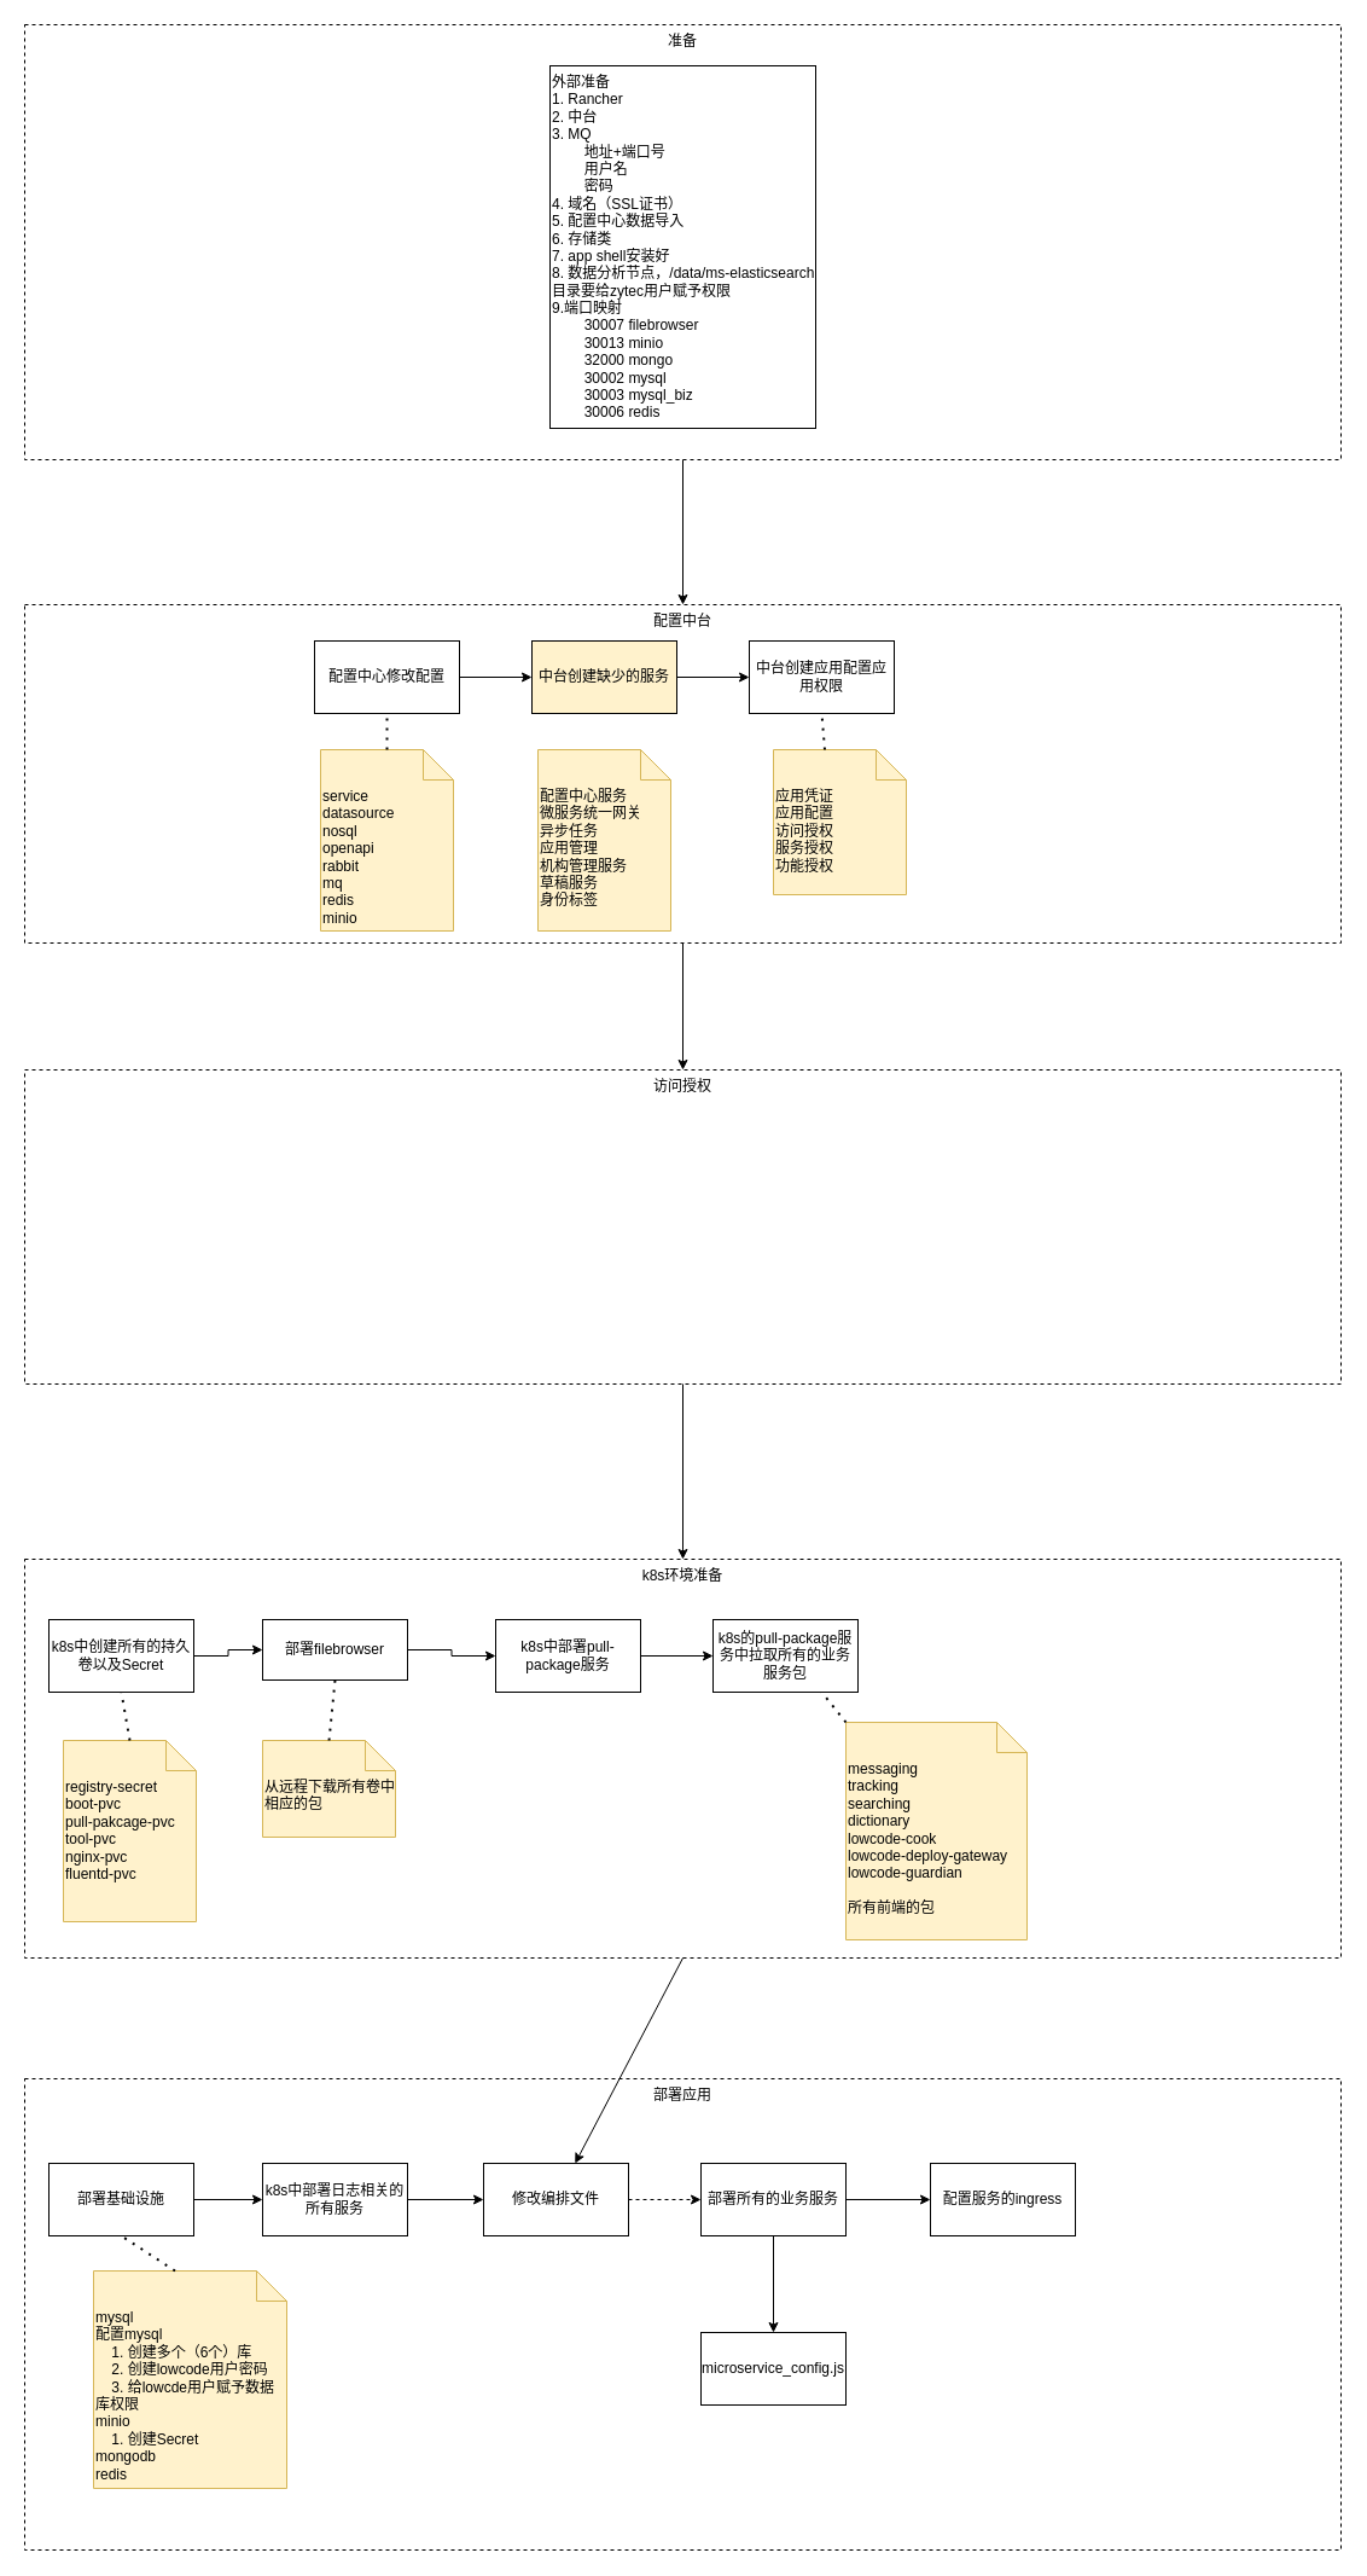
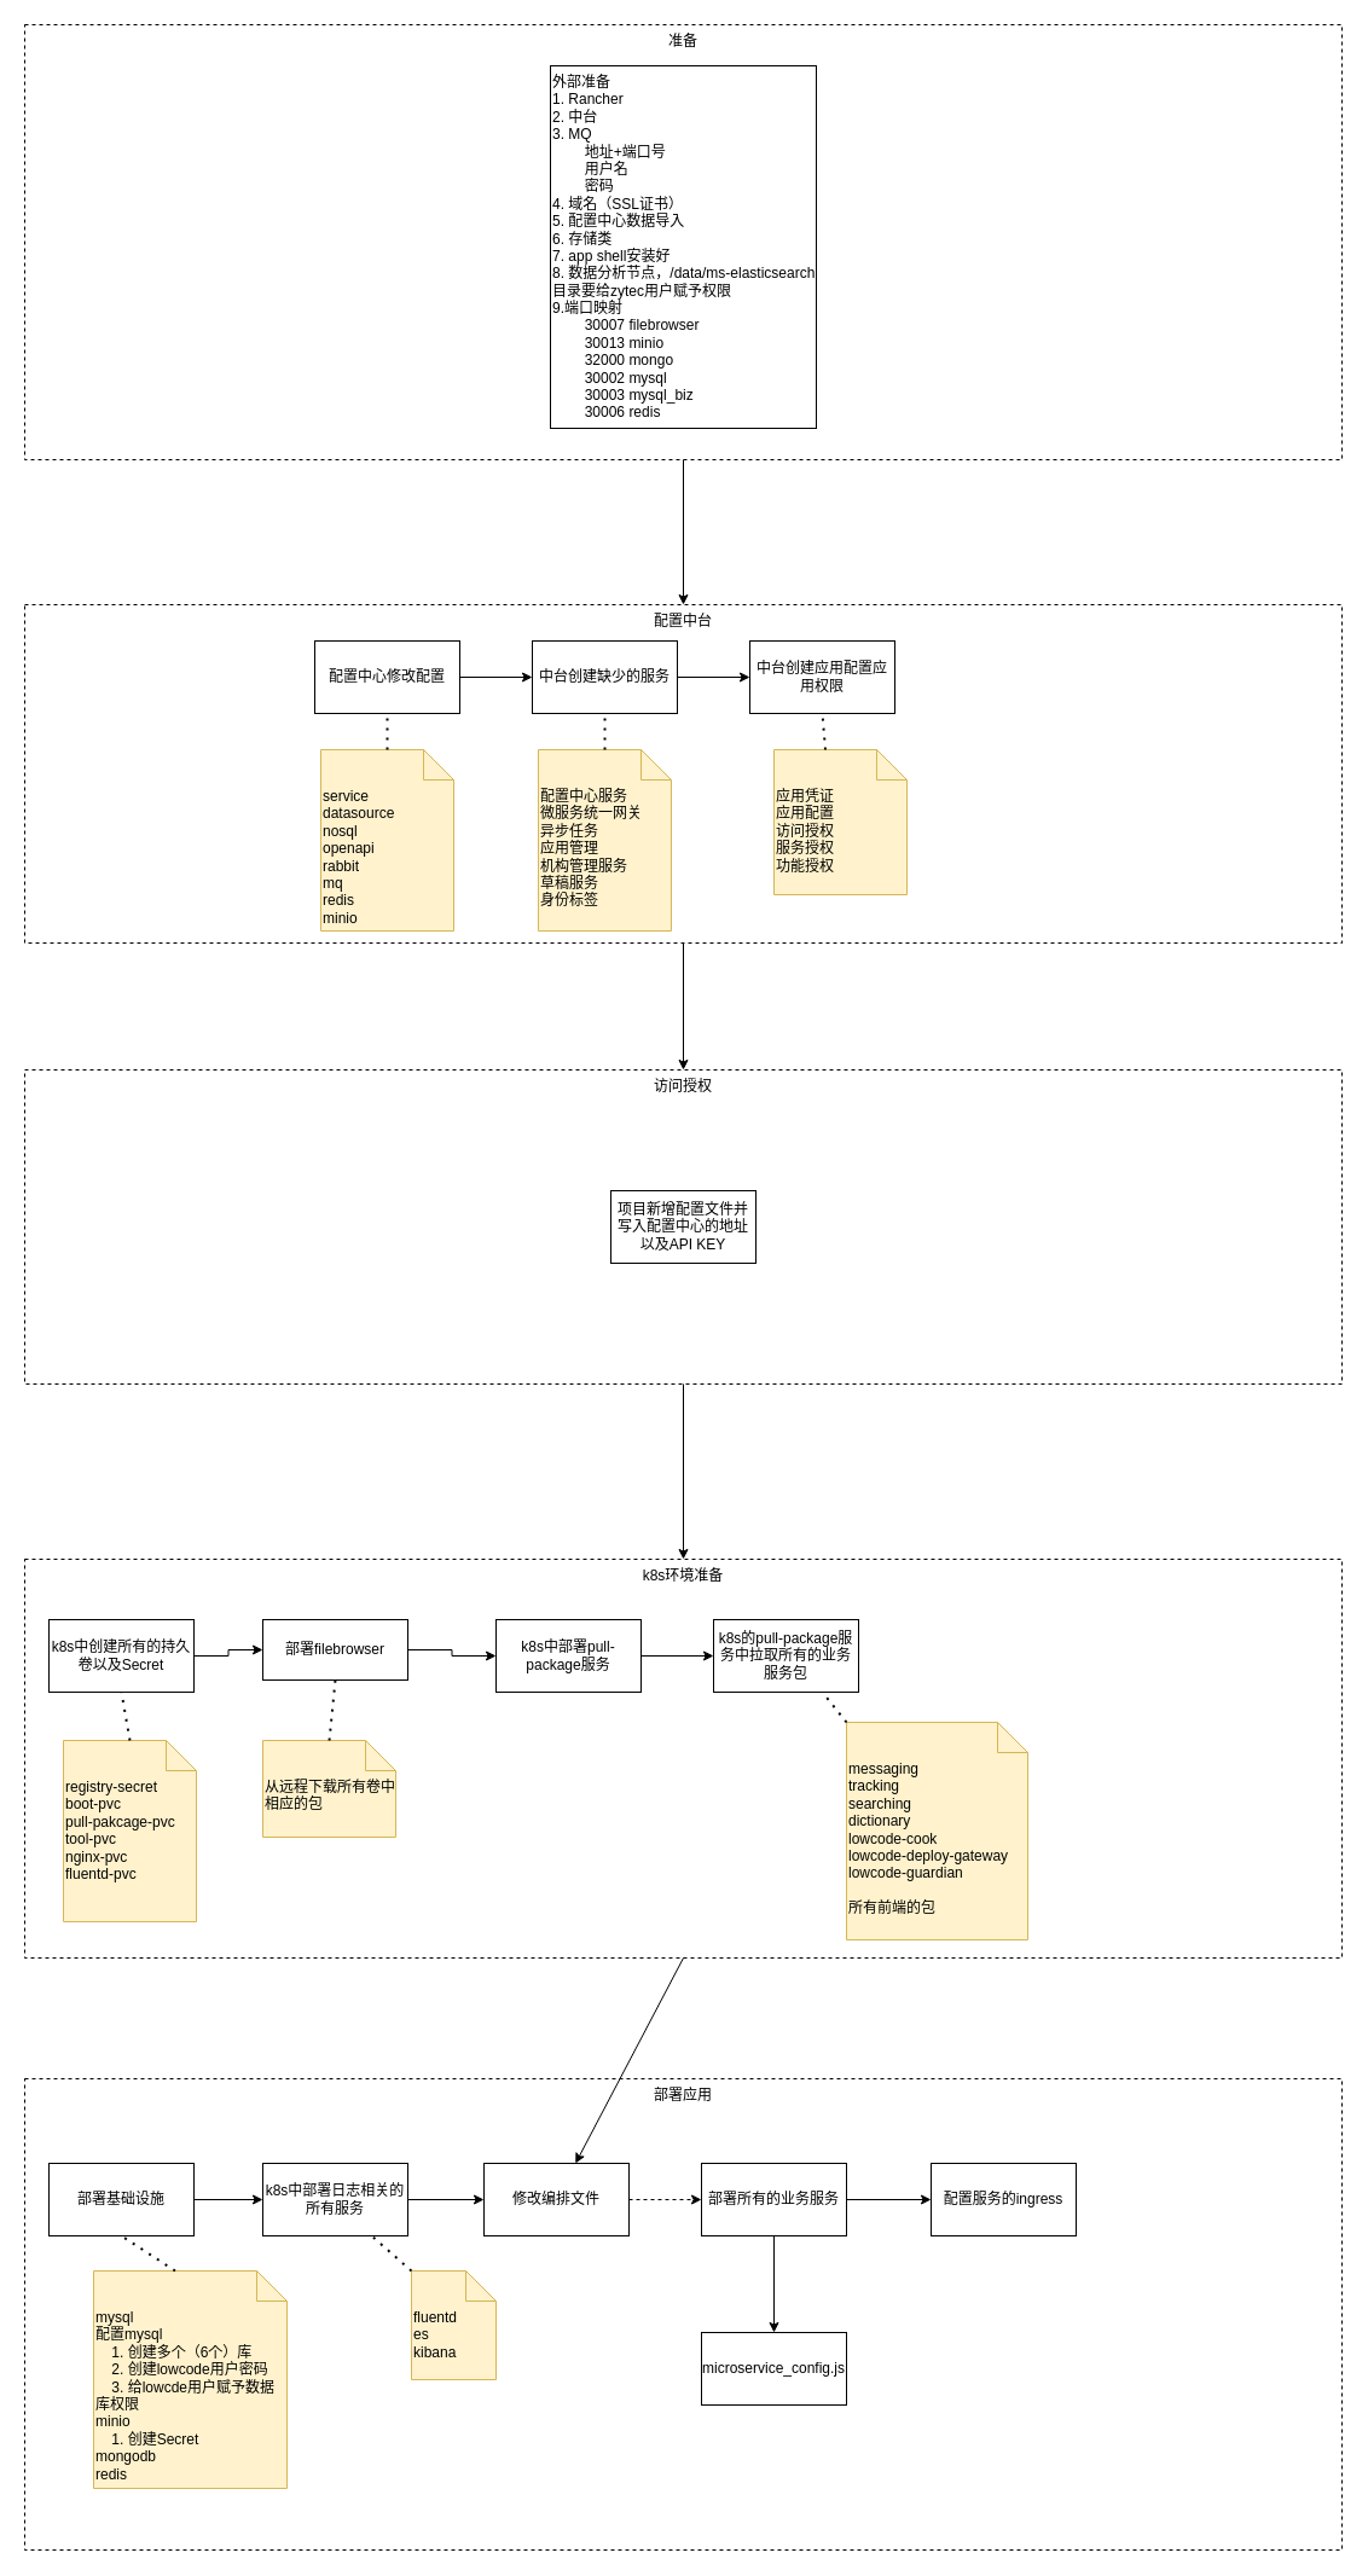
- <mxCell id="19" value="中台创建缺少的服务" style="rounded=0;whiteSpace=wrap;html=1;fillColor=#fff2cc;" parent="1" vertex="1"><mxGeometry x="440" y="530" width="120" height="60" as="geometry" /></mxCell>
+ <mxCell id="19" value="中台创建缺少的服务" style="rounded=0;whiteSpace=wrap;html=1;" parent="1" vertex="1"><mxGeometry x="440" y="530" width="120" height="60" as="geometry" /></mxCell>
+ <mxCell id="43" value="" style="endArrow=none;dashed=1;html=1;dashPattern=1 3;strokeWidth=2;rounded=0;entryX=0.5;entryY=1;entryDx=0;entryDy=0;exitX=0.5;exitY=0;exitDx=0;exitDy=0;exitPerimeter=0;" parent="1" source="36" target="19" edge="1"><mxGeometry width="50" height="50" relative="1" as="geometry"><mxPoint x="703" y="640" as="sourcePoint" /><mxPoint x="690" y="600" as="targetPoint" /></mxGeometry></mxCell>
+ <mxCell id="20" value="项目新增配置文件并写入配置中心的地址以及API KEY" style="rounded=0;whiteSpace=wrap;html=1;" parent="1" vertex="1"><mxGeometry x="505" y="985" width="120" height="60" as="geometry" /></mxCell>
+ <mxCell id="13" value="" style="endArrow=none;dashed=1;html=1;dashPattern=1 3;strokeWidth=2;rounded=0;entryX=0.75;entryY=1;entryDx=0;entryDy=0;exitX=0;exitY=0;exitDx=0;exitDy=0;exitPerimeter=0;" parent="1" source="12" target="11" edge="1"><mxGeometry width="50" height="50" relative="1" as="geometry"><mxPoint x="447" y="1635" as="sourcePoint" /><mxPoint x="347" y="1555" as="targetPoint" /></mxGeometry></mxCell>
+ <mxCell id="12" value="fluentd&lt;div&gt;es&lt;/div&gt;&lt;div&gt;kibana&lt;/div&gt;" style="shape=note2;boundedLbl=1;whiteSpace=wrap;html=1;size=25;verticalAlign=top;align=left;fillColor=#fff2cc;strokeColor=#d6b656;" parent="1" vertex="1"><mxGeometry x="340" y="1879" width="70" height="90" as="geometry" /></mxCell>
